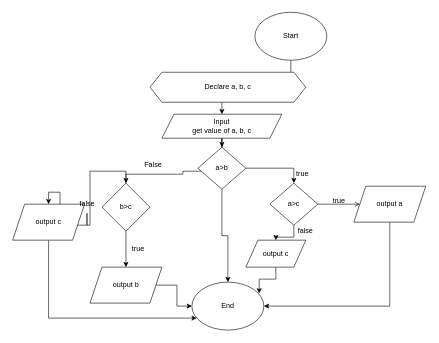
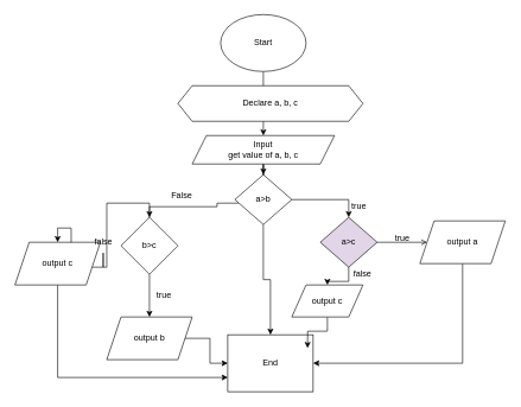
- <mxCell id="3" value="Start&lt;br&gt;" style="ellipse;whiteSpace=wrap;html=1;" vertex="1" parent="1"><mxGeometry x="424" y="20" width="120" height="80" as="geometry" /></mxCell>
+ <mxCell id="3" value="Start&lt;br&gt;" style="ellipse;whiteSpace=wrap;html=1;" vertex="1" parent="1"><mxGeometry x="309" y="20" width="120" height="80" as="geometry" /></mxCell>
- <mxCell id="17" value="a&amp;gt;c" style="rhombus;whiteSpace=wrap;html=1;" vertex="1" parent="1"><mxGeometry x="449" y="305" width="80" height="70" as="geometry" /></mxCell>
+ <mxCell id="17" value="a&amp;gt;c" style="rhombus;whiteSpace=wrap;html=1;fillColor=#e1d5e7;" vertex="1" parent="1"><mxGeometry x="449" y="305" width="80" height="70" as="geometry" /></mxCell>
- <mxCell id="4" value="End" style="ellipse;whiteSpace=wrap;html=1;" vertex="1" parent="1"><mxGeometry x="319" y="470" width="120" height="80" as="geometry" /></mxCell>
+ <mxCell id="4" value="End" style="whiteSpace=wrap;html=1;rounded=0;" vertex="1" parent="1"><mxGeometry x="319" y="470" width="120" height="80" as="geometry" /></mxCell>
